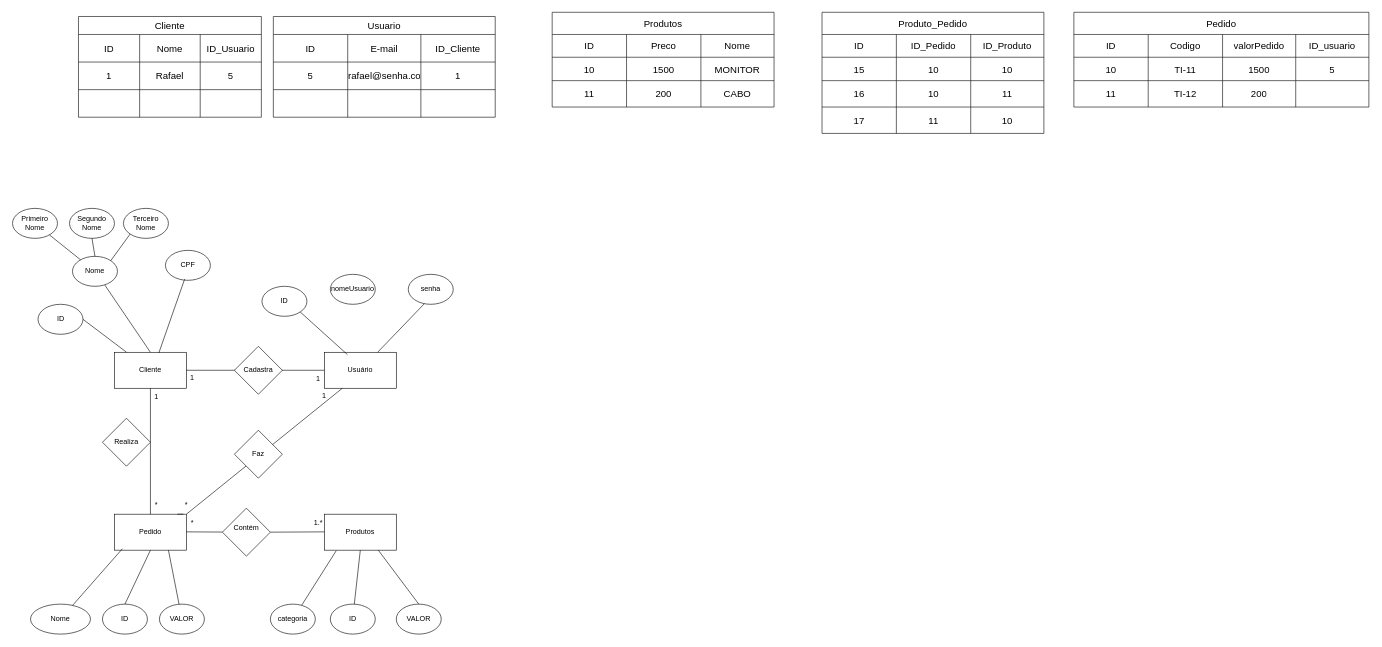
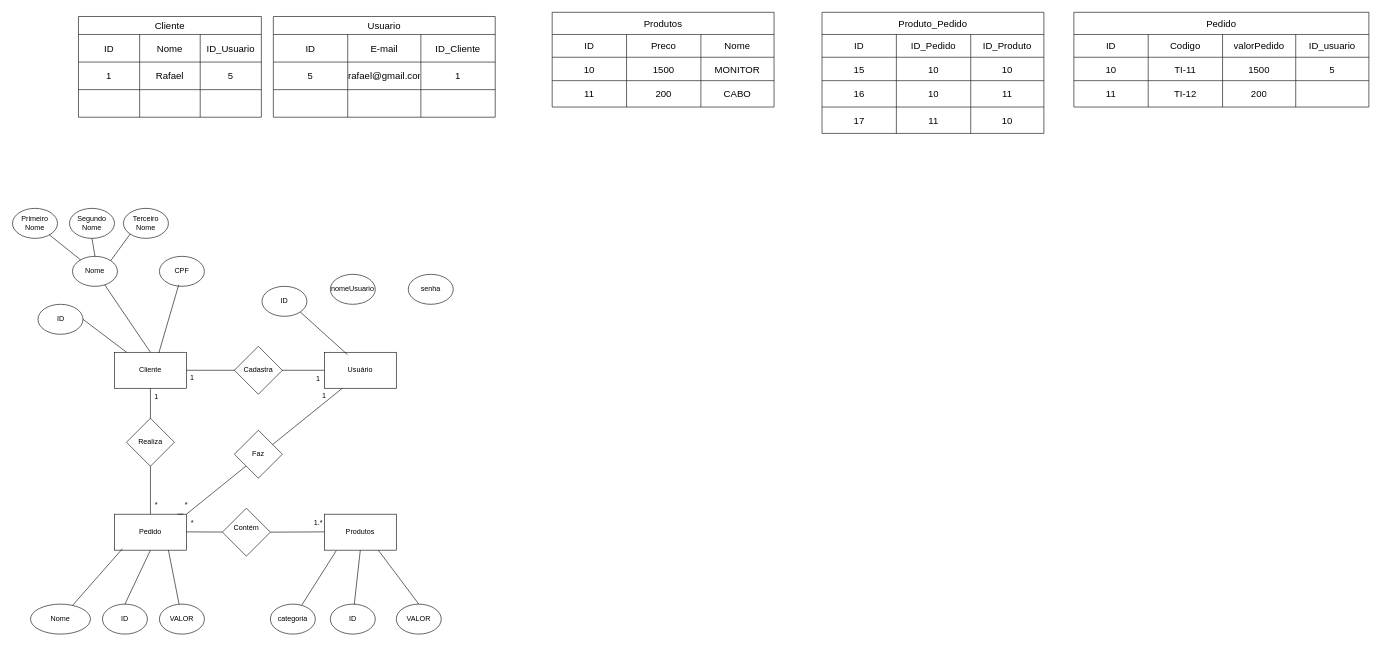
- <mxCell id="73" value="rafael@senha.com" style="shape=partialRectangle;html=1;whiteSpace=wrap;connectable=0;strokeColor=inherit;overflow=hidden;fillColor=none;top=0;left=0;bottom=0;right=0;pointerEvents=1;fontSize=16;" vertex="1" parent="71"><mxGeometry x="124" width="122" height="46" as="geometry"><mxRectangle width="122" height="46" as="alternateBounds" /></mxGeometry></mxCell>
+ <mxCell id="73" value="rafael@gmail.com" style="shape=partialRectangle;html=1;whiteSpace=wrap;connectable=0;strokeColor=inherit;overflow=hidden;fillColor=none;top=0;left=0;bottom=0;right=0;pointerEvents=1;fontSize=16;" vertex="1" parent="71"><mxGeometry x="124" width="122" height="46" as="geometry"><mxRectangle width="122" height="46" as="alternateBounds" /></mxGeometry></mxCell>
- <mxCell id="25" value="CPF" style="ellipse;whiteSpace=wrap;html=1;" vertex="1" parent="1"><mxGeometry x="275" y="417" width="75" height="50" as="geometry" /></mxCell>
+ <mxCell id="25" value="CPF" style="ellipse;whiteSpace=wrap;html=1;" vertex="1" parent="1"><mxGeometry x="265" y="427" width="75" height="50" as="geometry" /></mxCell>
- <mxCell id="44" value="" style="endArrow=none;html=1;entryX=0.356;entryY=0.982;entryDx=0;entryDy=0;entryPerimeter=0;" edge="1" parent="1" source="3" target="43"><mxGeometry width="50" height="50" relative="1" as="geometry"><mxPoint x="610" y="597" as="sourcePoint" /><mxPoint x="598" y="517" as="targetPoint" /></mxGeometry></mxCell>
- <mxCell id="13" value="Realiza" style="rhombus;whiteSpace=wrap;html=1;" vertex="1" parent="1"><mxGeometry x="170" y="697" width="80" height="80" as="geometry" /></mxCell>
+ <mxCell id="13" value="Realiza" style="rhombus;whiteSpace=wrap;html=1;" vertex="1" parent="1"><mxGeometry x="210" y="697" width="80" height="80" as="geometry" /></mxCell>
